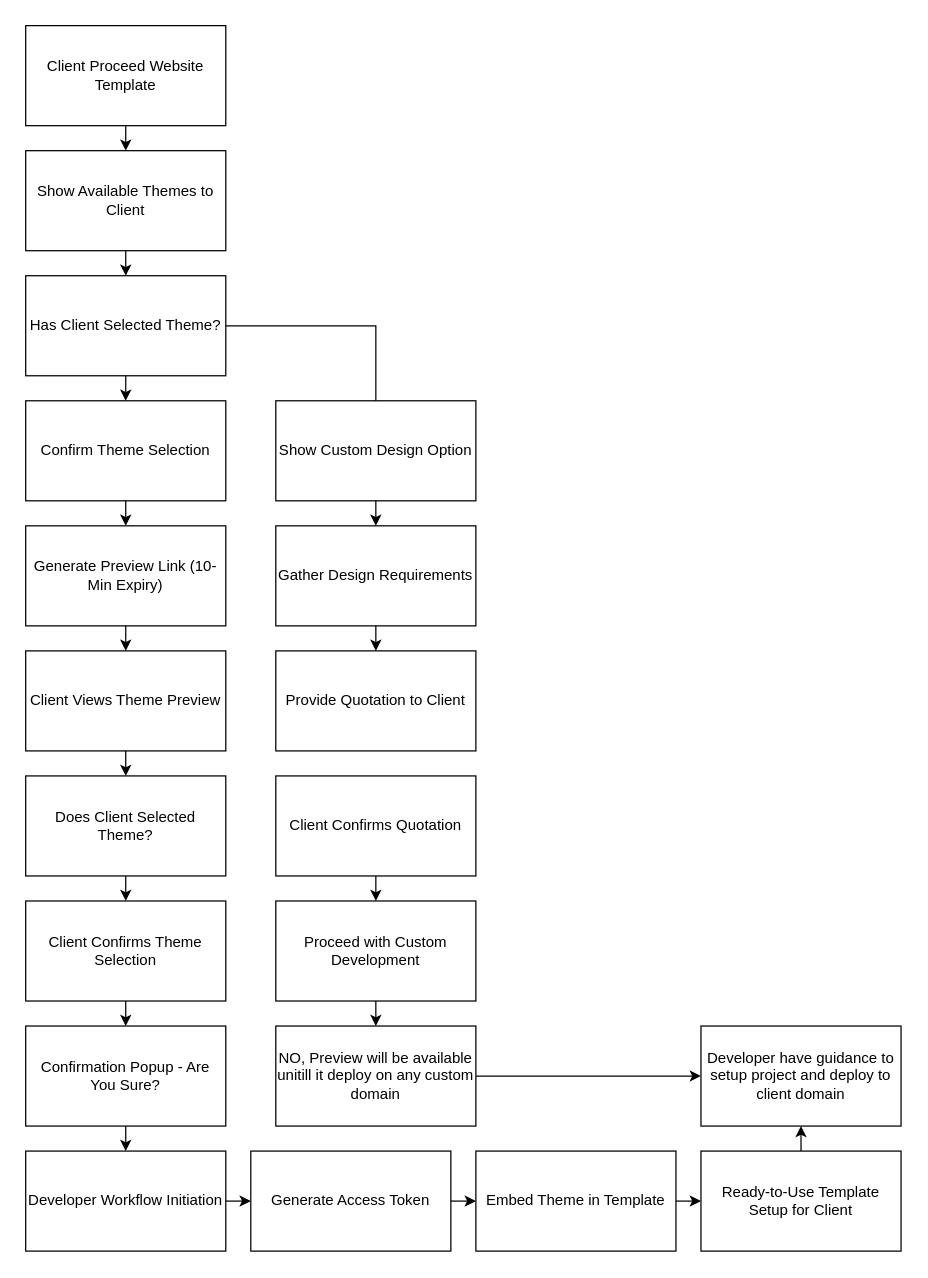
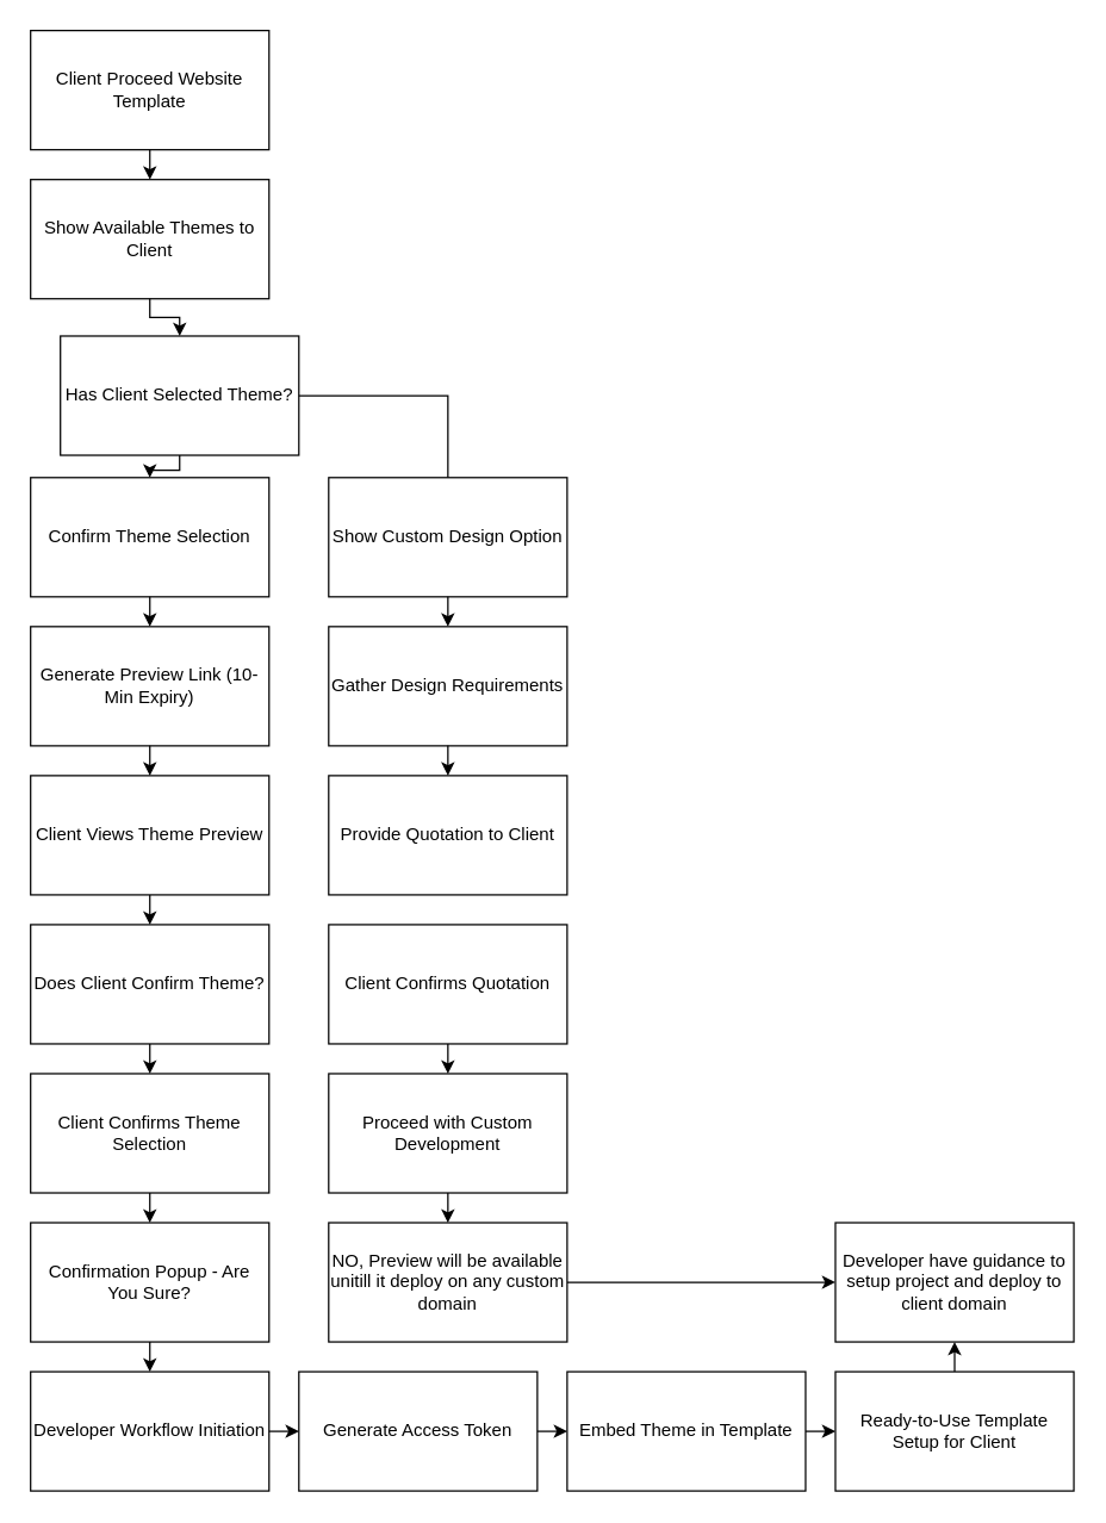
- <mxCell id="5" value="Has Client Selected Theme?" style="shape=rectangle;whiteSpace=wrap;html=1;" parent="1" vertex="1"><mxGeometry x="20" y="220" width="160" height="80" as="geometry" /></mxCell>
+ <mxCell id="5" value="Has Client Selected Theme?" style="shape=rectangle;whiteSpace=wrap;html=1;" parent="1" vertex="1"><mxGeometry x="40" y="225" width="160" height="80" as="geometry" /></mxCell>
- <mxCell id="13" value="Does Client Selected Theme?" style="shape=rectangle;whiteSpace=wrap;html=1;" parent="1" vertex="1"><mxGeometry x="20" y="620" width="160" height="80" as="geometry" /></mxCell>
+ <mxCell id="13" value="Does Client Confirm Theme?" style="shape=rectangle;whiteSpace=wrap;html=1;" parent="1" vertex="1"><mxGeometry x="20" y="620" width="160" height="80" as="geometry" /></mxCell>
